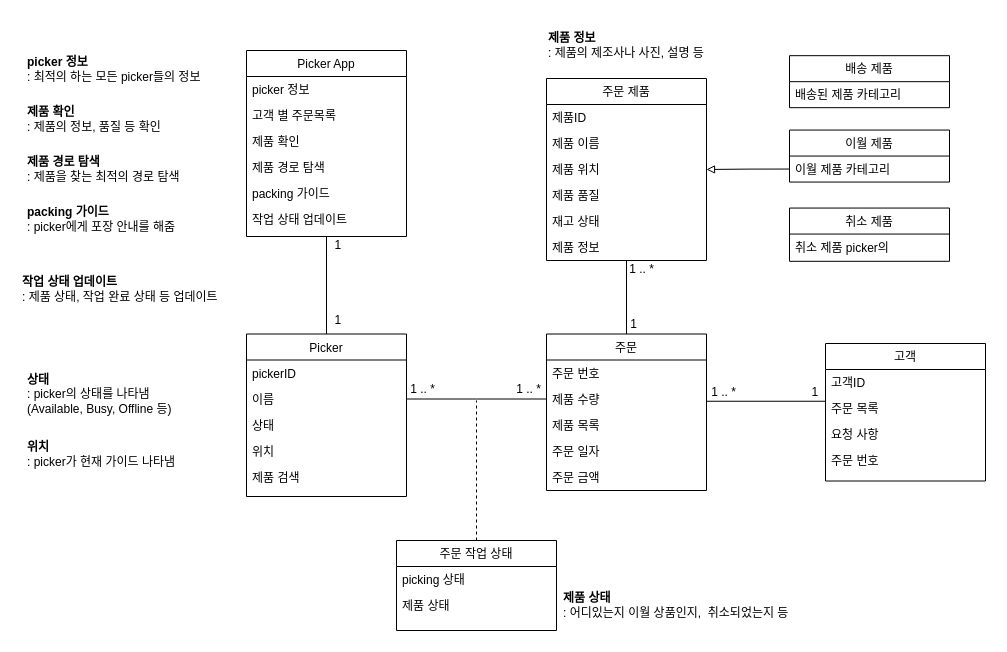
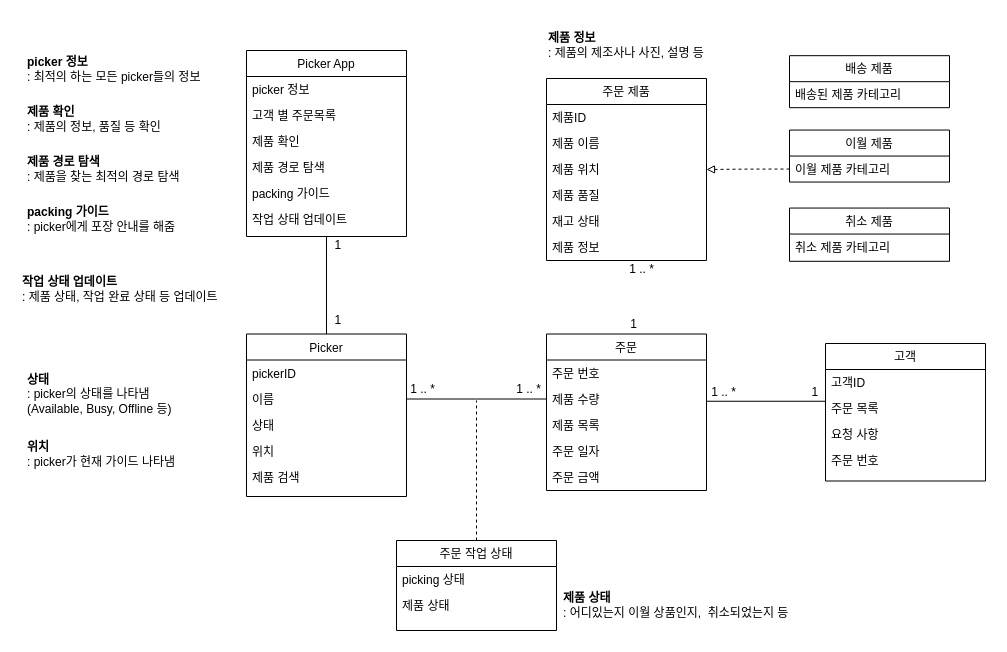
- <mxCell id="50" style="edgeStyle=orthogonalEdgeStyle;rounded=0;orthogonalLoop=1;jettySize=auto;html=1;exitX=0;exitY=0.5;exitDx=0;exitDy=0;entryX=1;entryY=0.5;entryDx=0;entryDy=0;endArrow=block;endFill=0;" parent="1" source="52" target="43" edge="1"><mxGeometry relative="1" as="geometry" /></mxCell>
+ <mxCell id="50" style="edgeStyle=orthogonalEdgeStyle;rounded=0;orthogonalLoop=1;jettySize=auto;html=1;exitX=0;exitY=0.5;exitDx=0;exitDy=0;entryX=1;entryY=0.5;entryDx=0;entryDy=0;endArrow=block;endFill=0;dashed=1;" parent="1" source="52" target="43" edge="1"><mxGeometry relative="1" as="geometry" /></mxCell>
- <mxCell id="54" value="취소 제품 picker의" style="text;align=left;verticalAlign=top;spacingLeft=4;spacingRight=4;overflow=hidden;rotatable=0;points=[[0,0.5],[1,0.5]];portConstraint=eastwest;rounded=0;shadow=0;html=0;" parent="53" vertex="1"><mxGeometry y="26" width="160" height="26" as="geometry" /></mxCell>
+ <mxCell id="54" value="취소 제품 카테고리" style="text;align=left;verticalAlign=top;spacingLeft=4;spacingRight=4;overflow=hidden;rotatable=0;points=[[0,0.5],[1,0.5]];portConstraint=eastwest;rounded=0;shadow=0;html=0;" parent="53" vertex="1"><mxGeometry y="26" width="160" height="26" as="geometry" /></mxCell>
- <mxCell id="21" style="edgeStyle=orthogonalEdgeStyle;rounded=0;orthogonalLoop=1;jettySize=auto;html=1;exitX=0.5;exitY=0;exitDx=0;exitDy=0;entryX=0.5;entryY=1;entryDx=0;entryDy=0;endArrow=none;endFill=0;" parent="1" source="22" target="40" edge="1"><mxGeometry relative="1" as="geometry"><mxPoint x="626" y="280" as="targetPoint" /></mxGeometry></mxCell>
